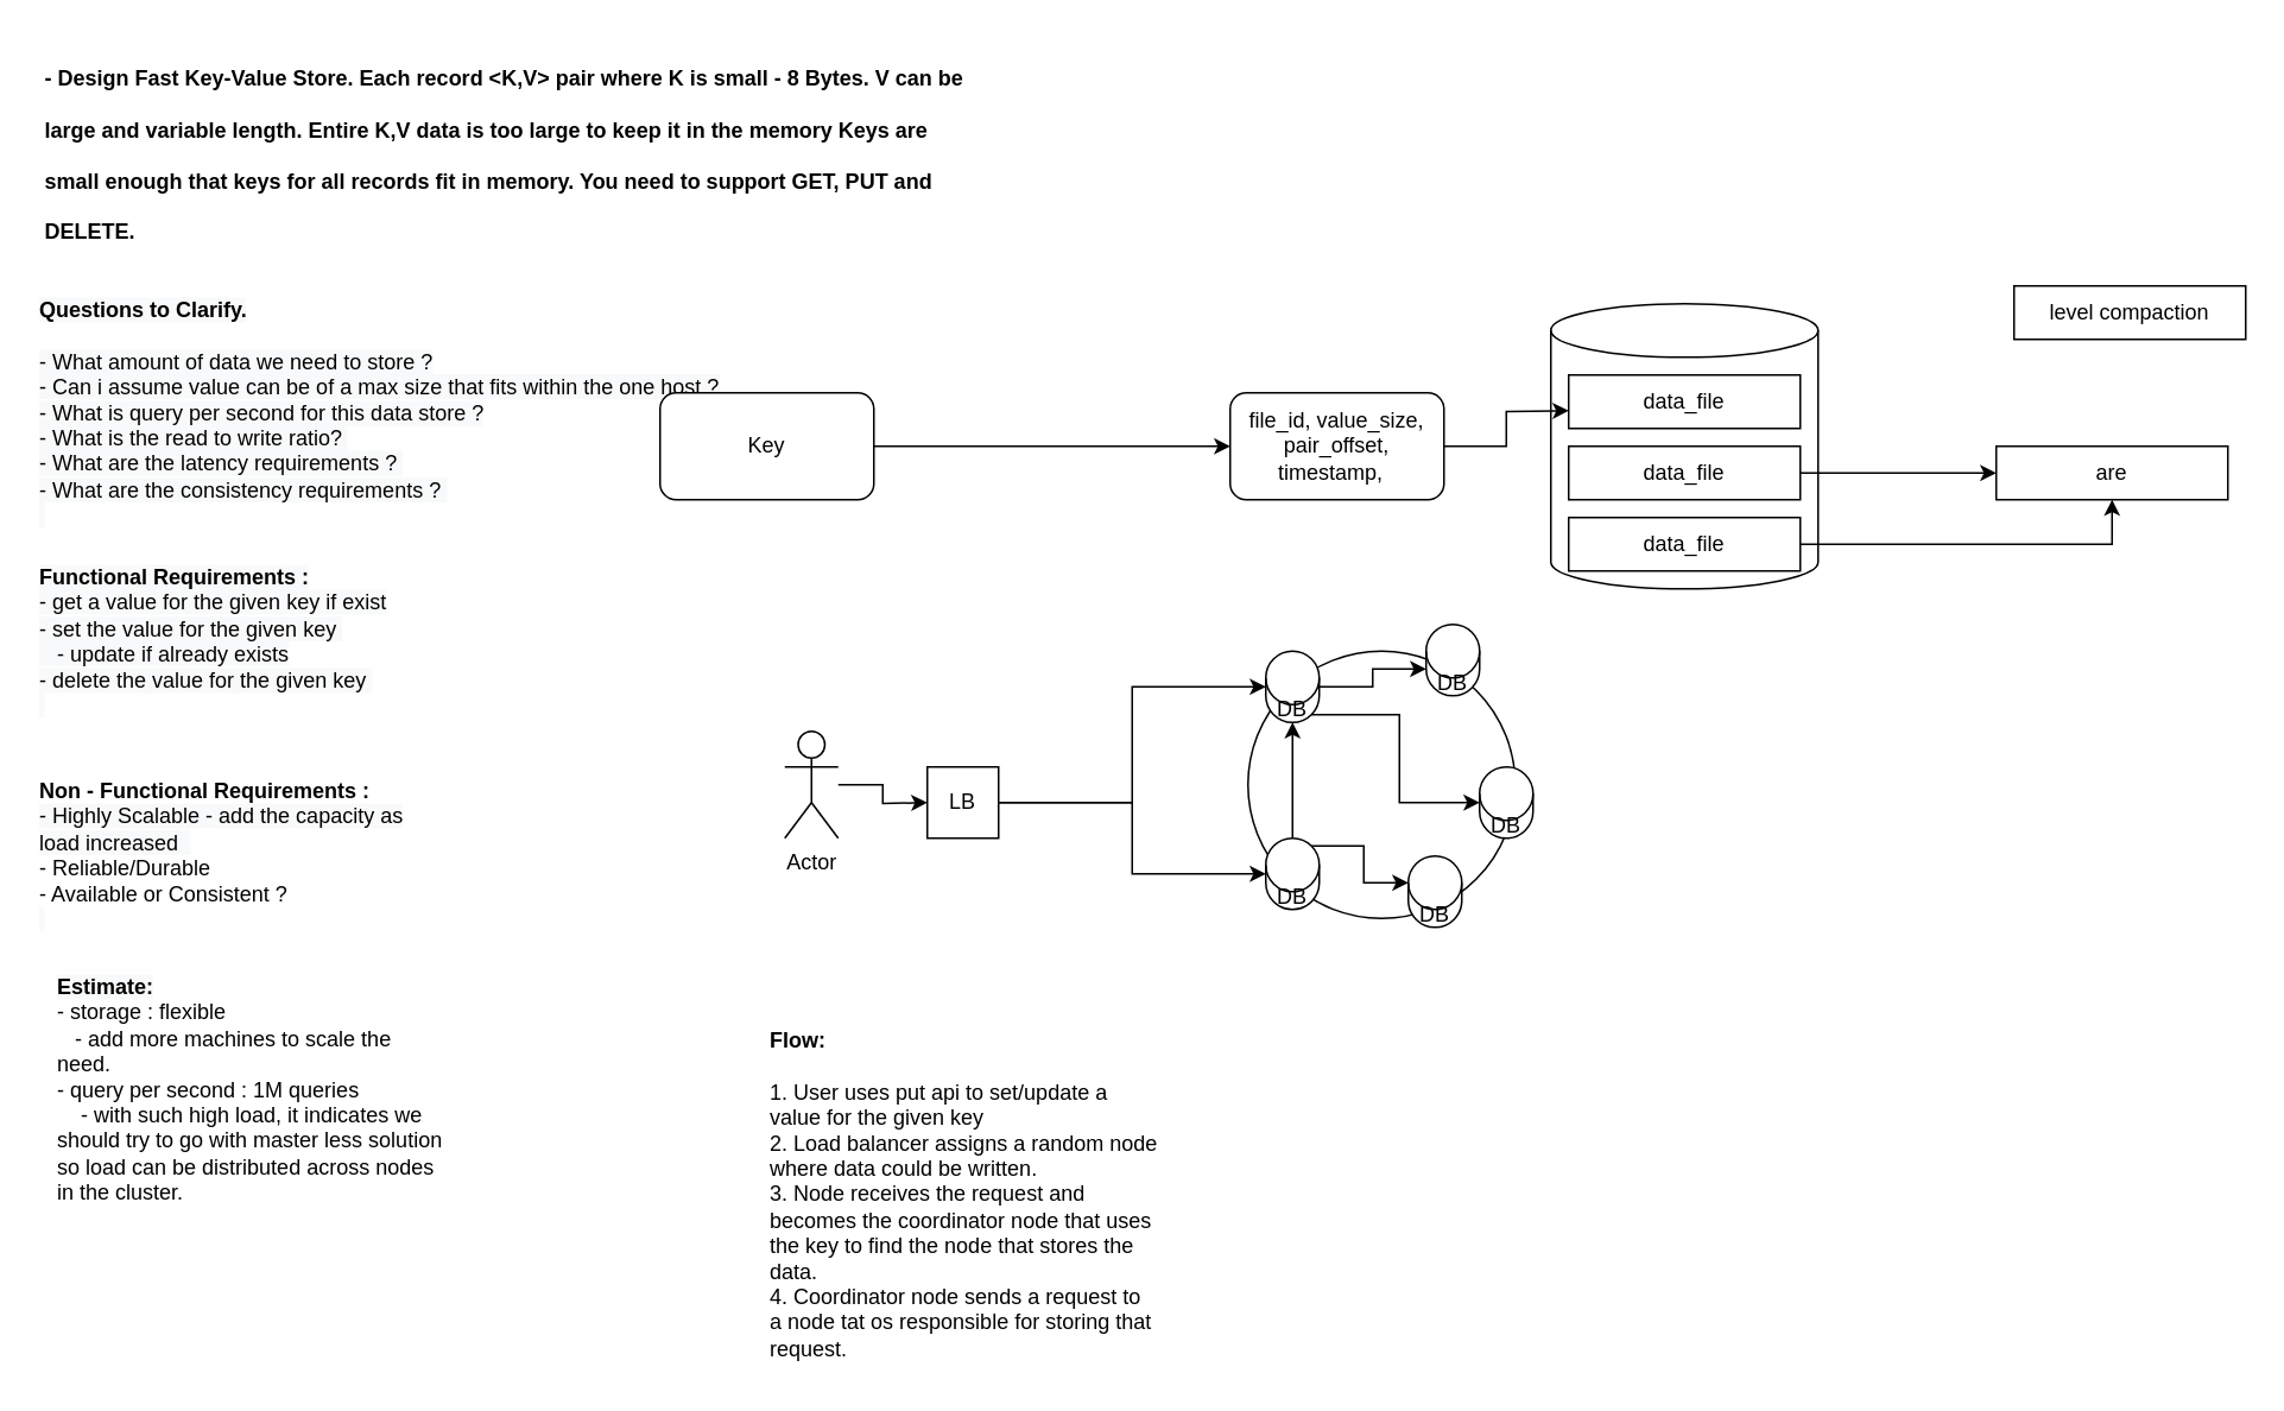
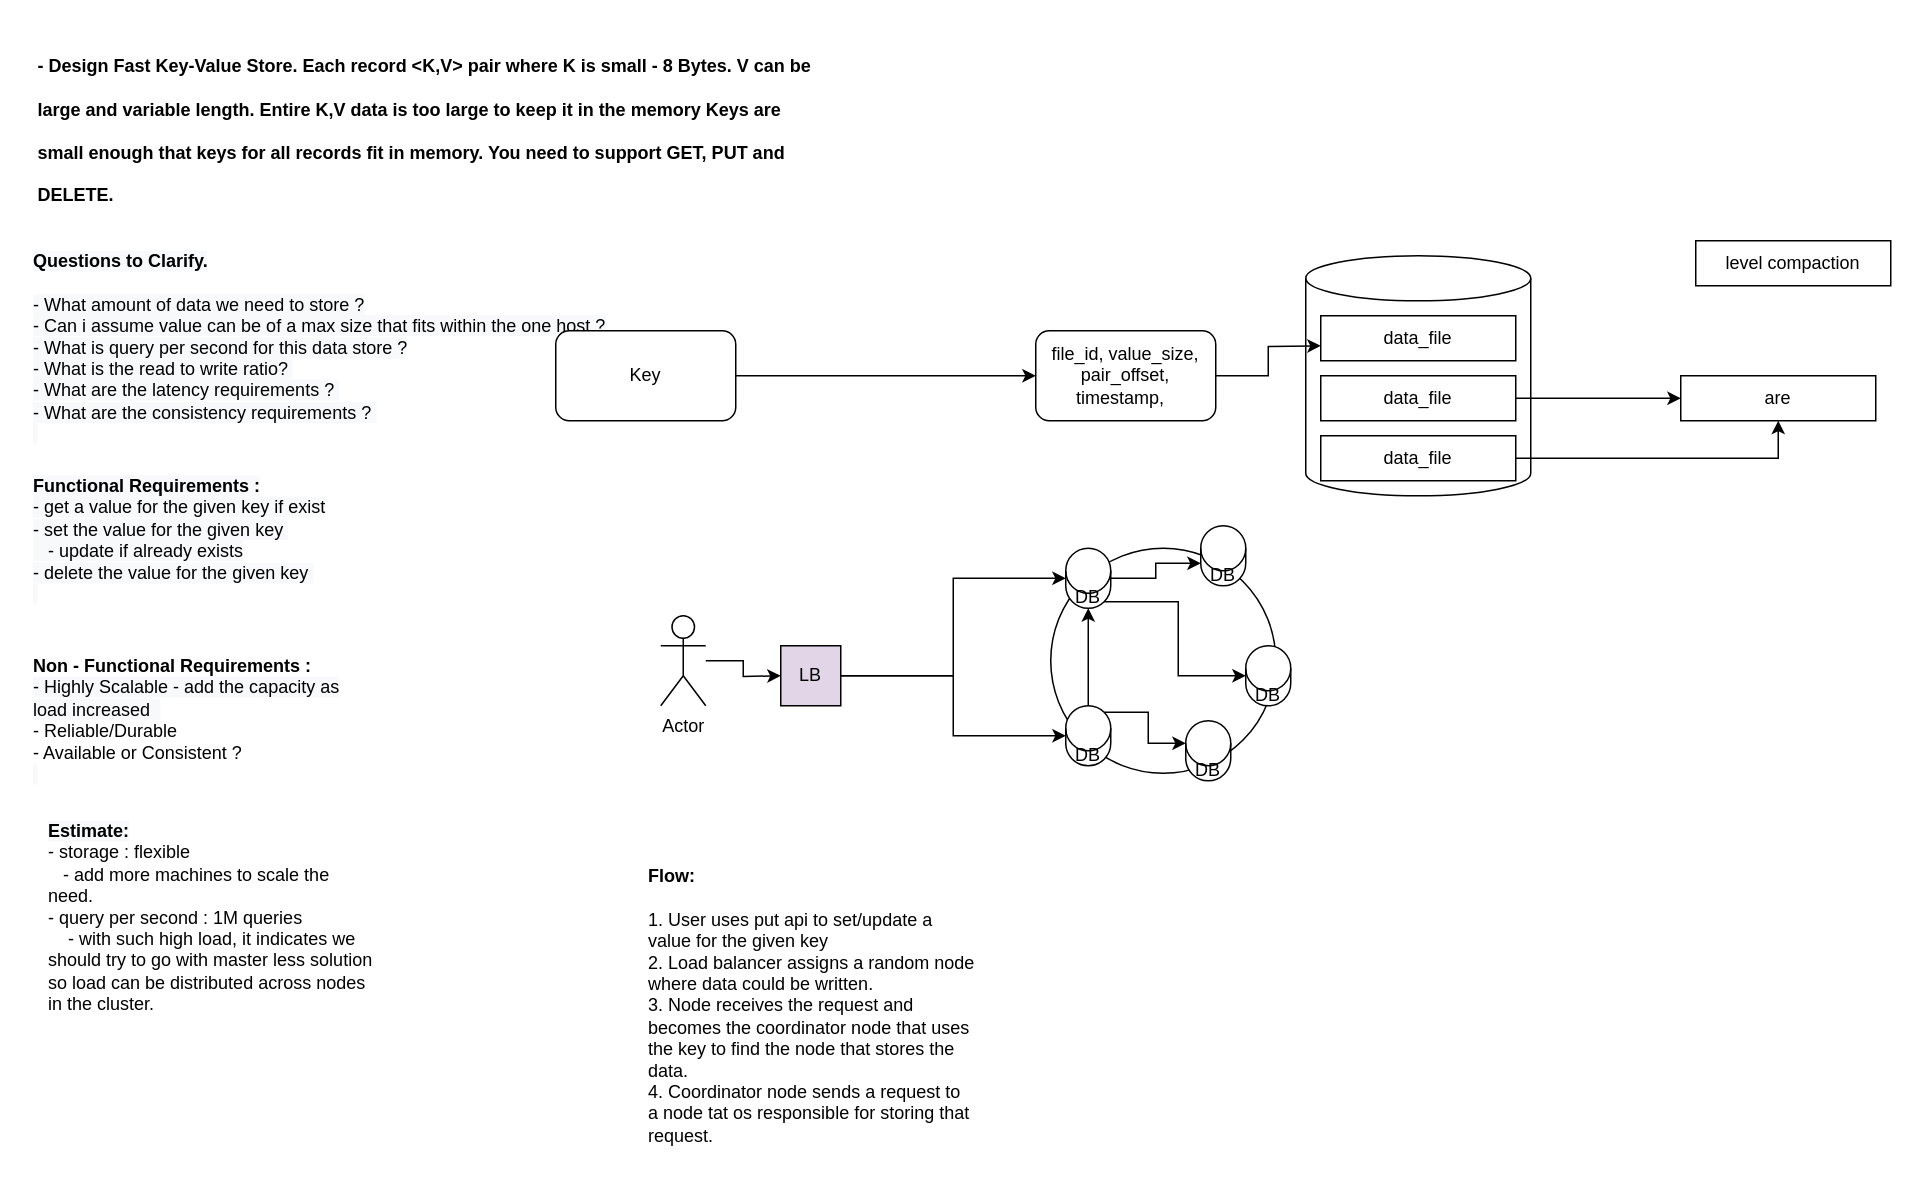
- <mxCell id="16" value="LB" style="whiteSpace=wrap;html=1;aspect=fixed;" vertex="1" parent="1"><mxGeometry x="520" y="430" width="40" height="40" as="geometry" /></mxCell>
+ <mxCell id="16" value="LB" style="whiteSpace=wrap;html=1;aspect=fixed;fillColor=#e1d5e7;" vertex="1" parent="1"><mxGeometry x="520" y="430" width="40" height="40" as="geometry" /></mxCell>
